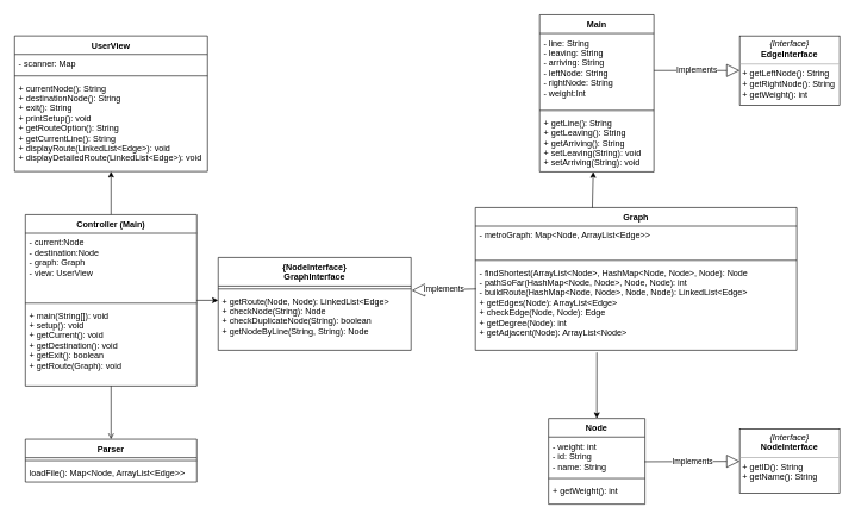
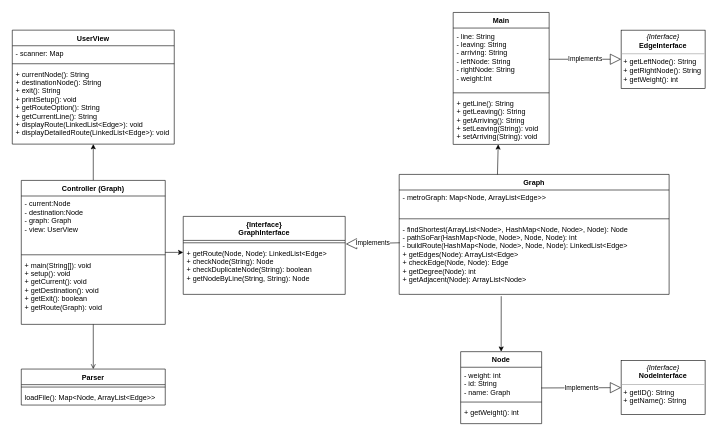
- <mxCell id="15" value="Controller (Main)" style="swimlane;fontStyle=1;align=center;verticalAlign=top;childLayout=stackLayout;horizontal=1;startSize=26;horizontalStack=0;resizeParent=1;resizeParentMax=0;resizeLast=0;collapsible=1;marginBottom=0;" parent="1" vertex="1"><mxGeometry x="35" y="300" width="240" height="240" as="geometry" /></mxCell>
+ <mxCell id="15" value="Controller (Graph)" style="swimlane;fontStyle=1;align=center;verticalAlign=top;childLayout=stackLayout;horizontal=1;startSize=26;horizontalStack=0;resizeParent=1;resizeParentMax=0;resizeLast=0;collapsible=1;marginBottom=0;" parent="1" vertex="1"><mxGeometry x="35" y="300" width="240" height="240" as="geometry" /></mxCell>
- <mxCell id="5" value="{NodeInterface}&#10;GraphInterface" style="swimlane;fontStyle=1;align=center;verticalAlign=top;childLayout=stackLayout;horizontal=1;startSize=40;horizontalStack=0;resizeParent=1;resizeParentMax=0;resizeLast=0;collapsible=1;marginBottom=0;" parent="1" vertex="1"><mxGeometry x="305" y="360" width="270" height="130" as="geometry" /></mxCell>
+ <mxCell id="5" value="{Interface}&#10;GraphInterface" style="swimlane;fontStyle=1;align=center;verticalAlign=top;childLayout=stackLayout;horizontal=1;startSize=40;horizontalStack=0;resizeParent=1;resizeParentMax=0;resizeLast=0;collapsible=1;marginBottom=0;" parent="1" vertex="1"><mxGeometry x="305" y="360" width="270" height="130" as="geometry" /></mxCell>
- <mxCell id="9" value="- weight: int&#10;- id: String&#10;- name: String" style="text;strokeColor=none;fillColor=none;align=left;verticalAlign=top;spacingLeft=4;spacingRight=4;overflow=hidden;rotatable=0;points=[[0,0.5],[1,0.5]];portConstraint=eastwest;" parent="8" vertex="1"><mxGeometry y="26" width="135" height="54" as="geometry" /></mxCell>
+ <mxCell id="9" value="- weight: int&#10;- id: String&#10;- name: Graph" style="text;strokeColor=none;fillColor=none;align=left;verticalAlign=top;spacingLeft=4;spacingRight=4;overflow=hidden;rotatable=0;points=[[0,0.5],[1,0.5]];portConstraint=eastwest;" parent="8" vertex="1"><mxGeometry y="26" width="135" height="54" as="geometry" /></mxCell>
